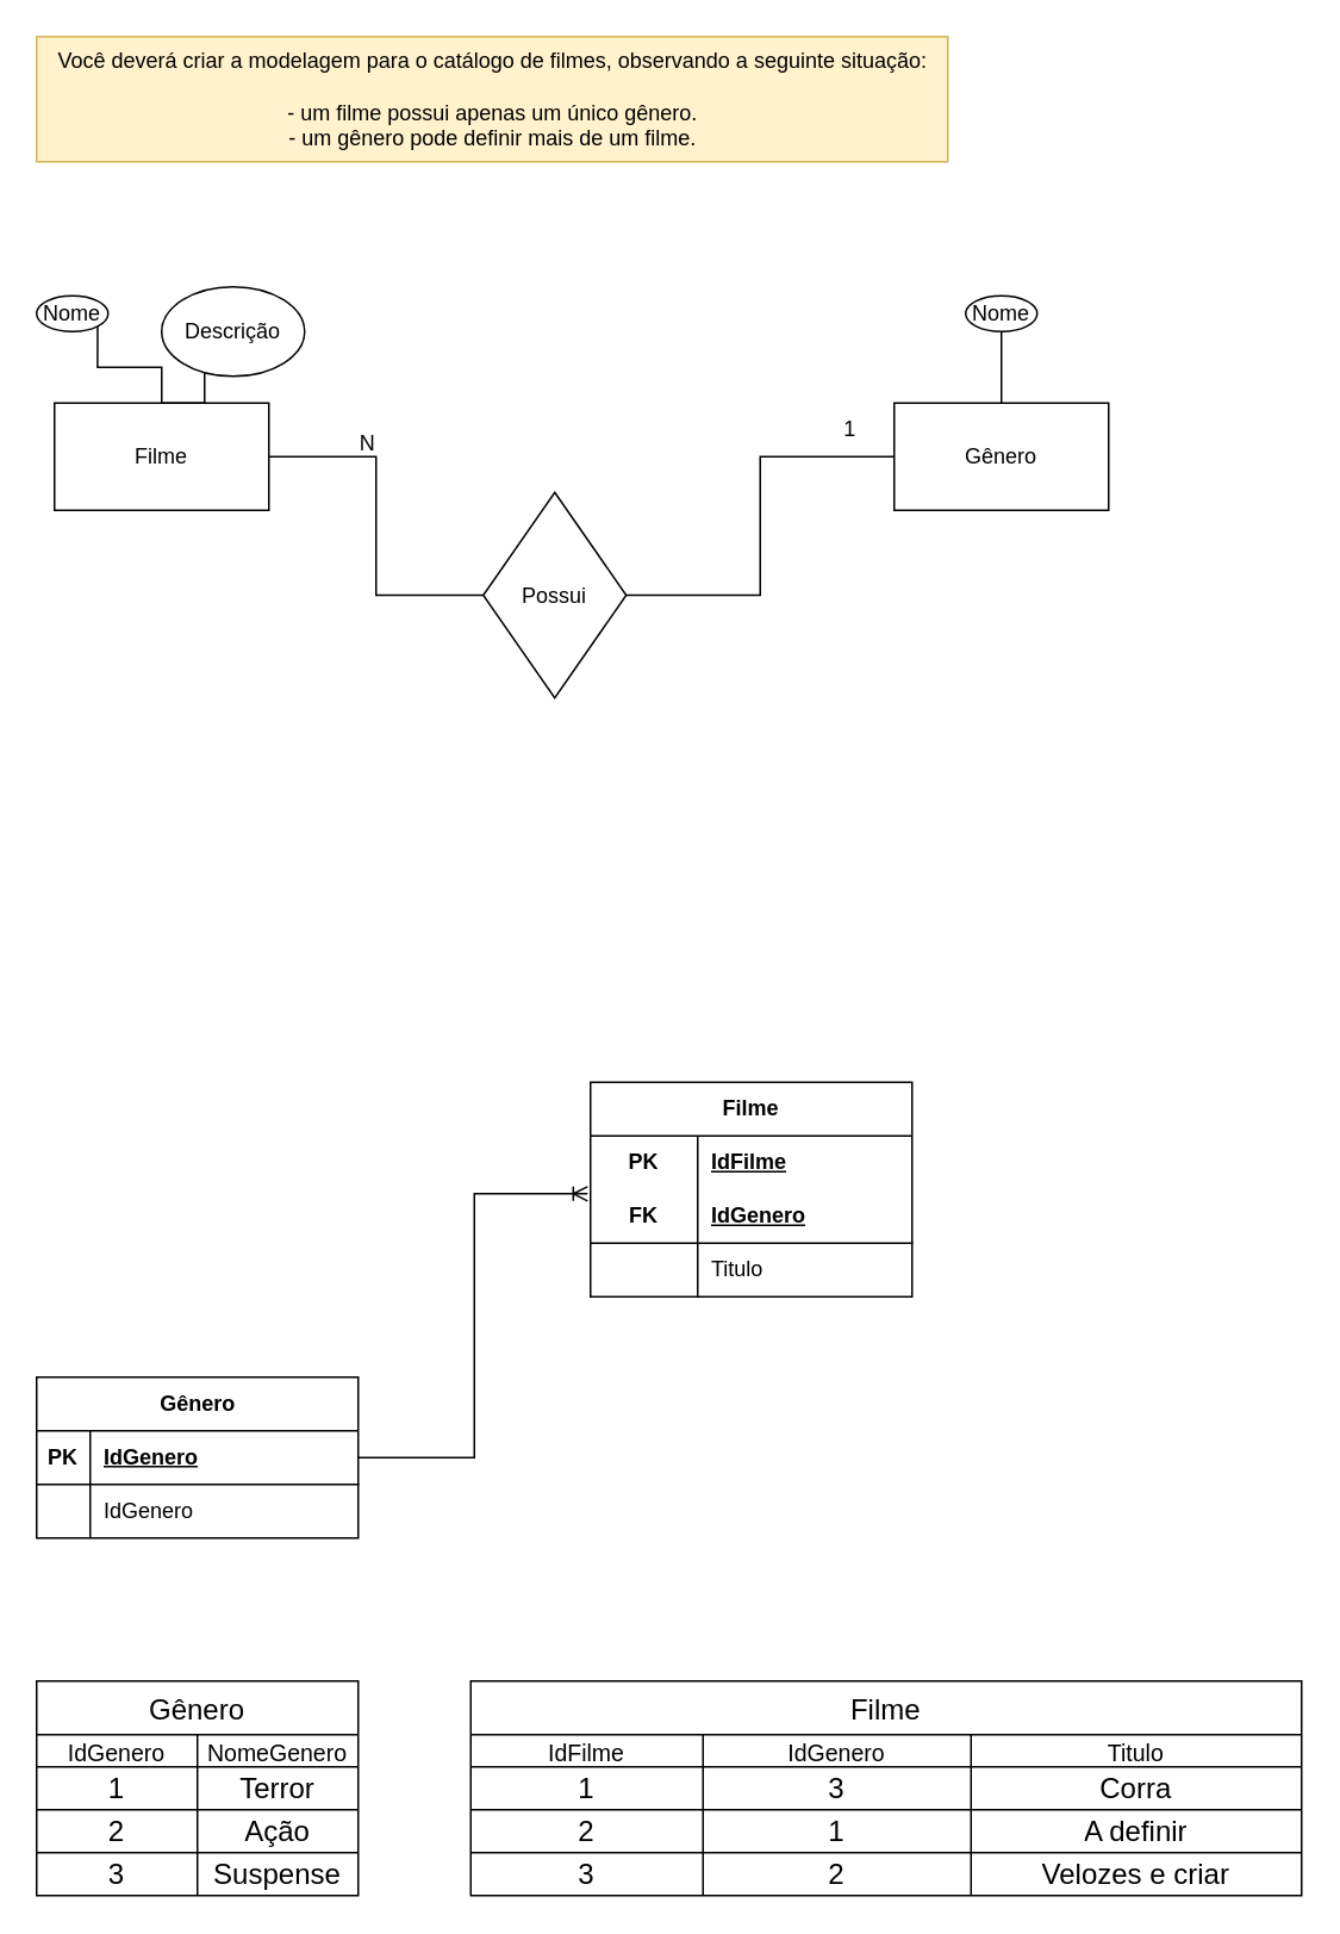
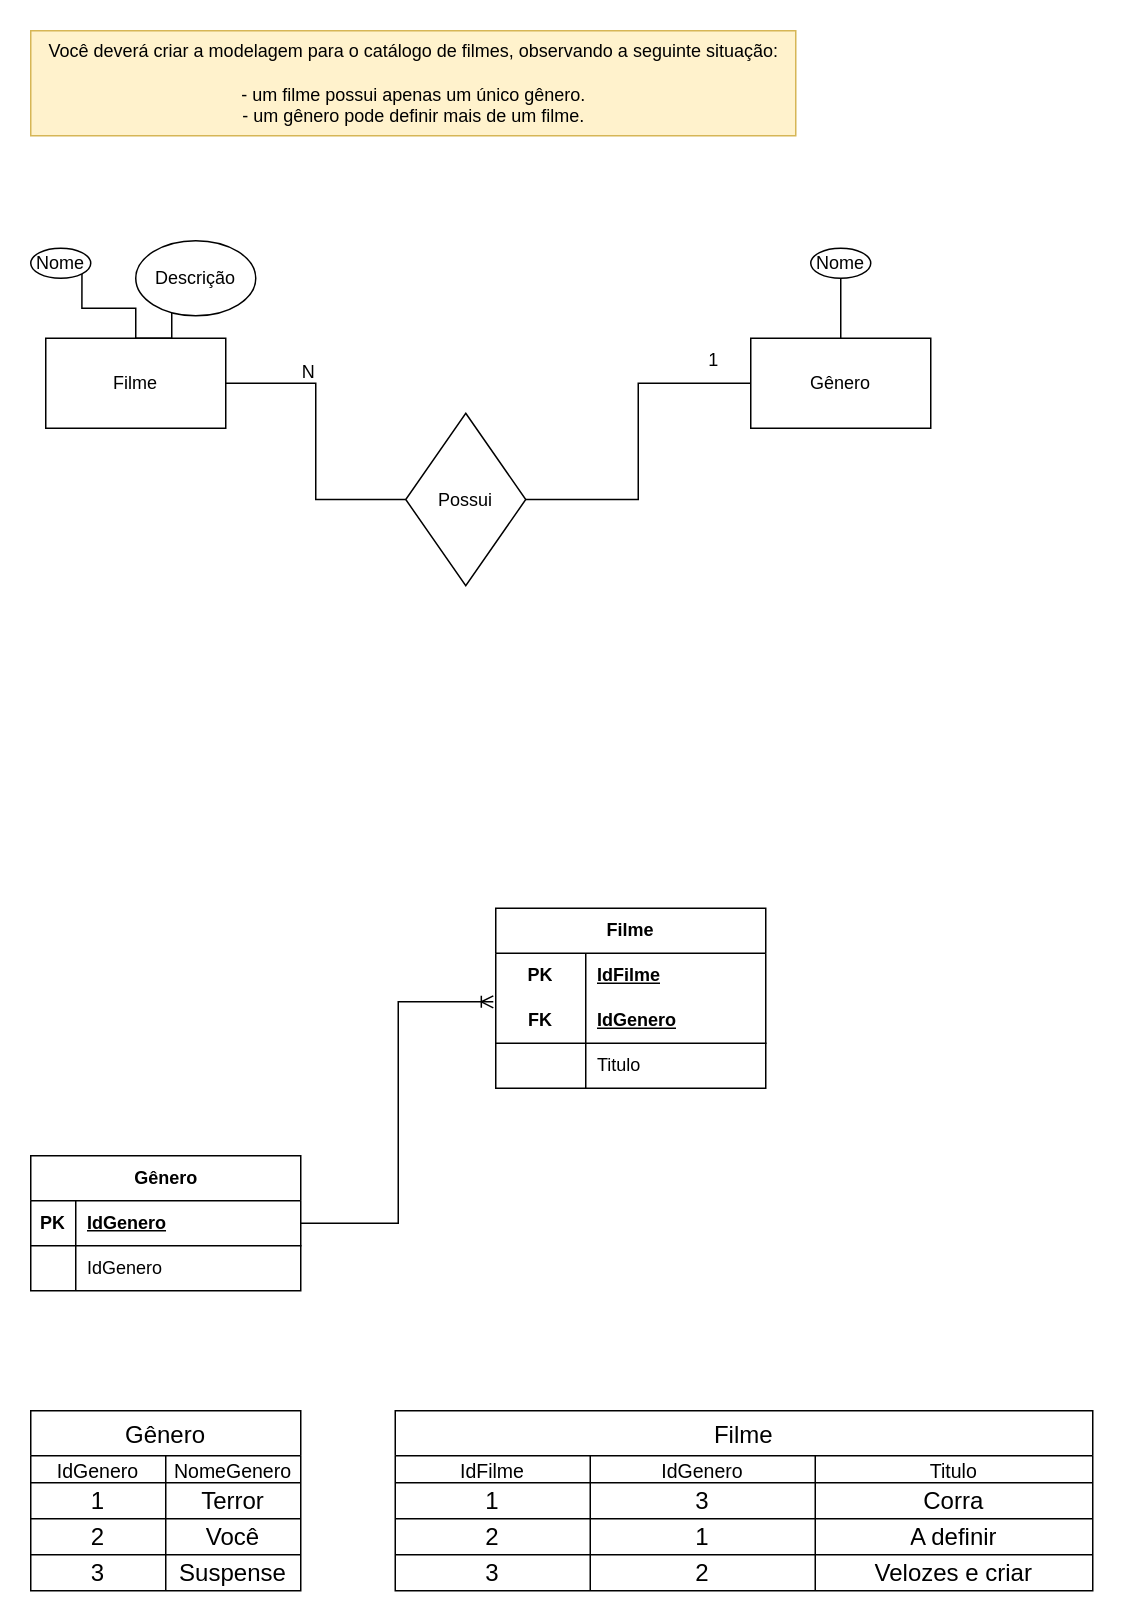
- <mxCell id="43" value="Ação" style="shape=partialRectangle;html=1;whiteSpace=wrap;connectable=0;strokeColor=inherit;overflow=hidden;fillColor=none;top=0;left=0;bottom=0;right=0;pointerEvents=1;fontSize=16;" parent="41" vertex="1"><mxGeometry x="90" width="90" height="24" as="geometry"><mxRectangle width="90" height="24" as="alternateBounds" /></mxGeometry></mxCell>
+ <mxCell id="43" value="Você" style="shape=partialRectangle;html=1;whiteSpace=wrap;connectable=0;strokeColor=inherit;overflow=hidden;fillColor=none;top=0;left=0;bottom=0;right=0;pointerEvents=1;fontSize=16;" parent="41" vertex="1"><mxGeometry x="90" width="90" height="24" as="geometry"><mxRectangle width="90" height="24" as="alternateBounds" /></mxGeometry></mxCell>
